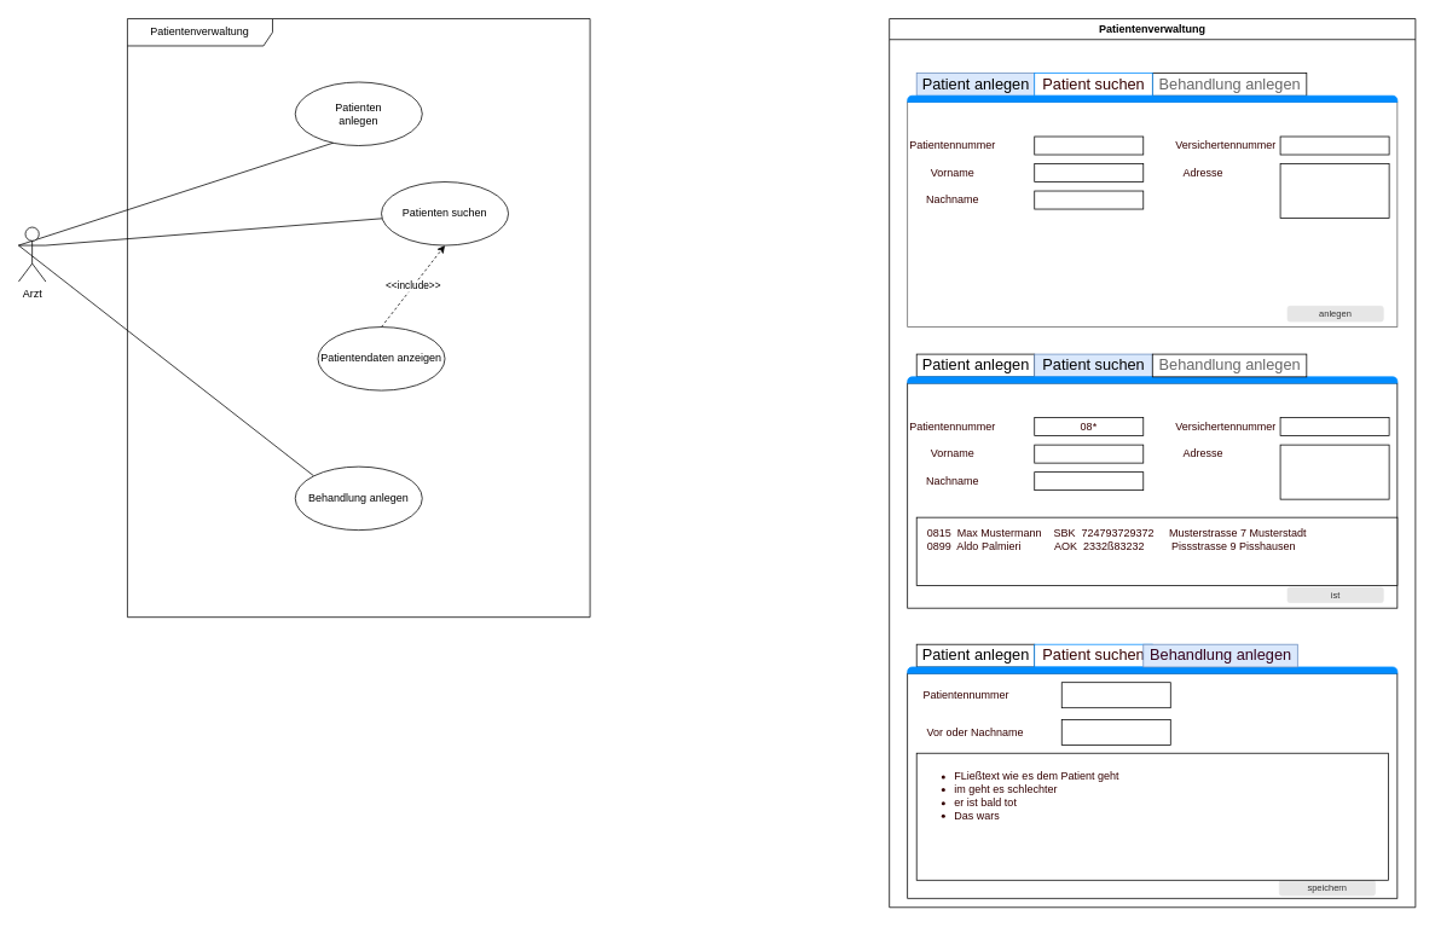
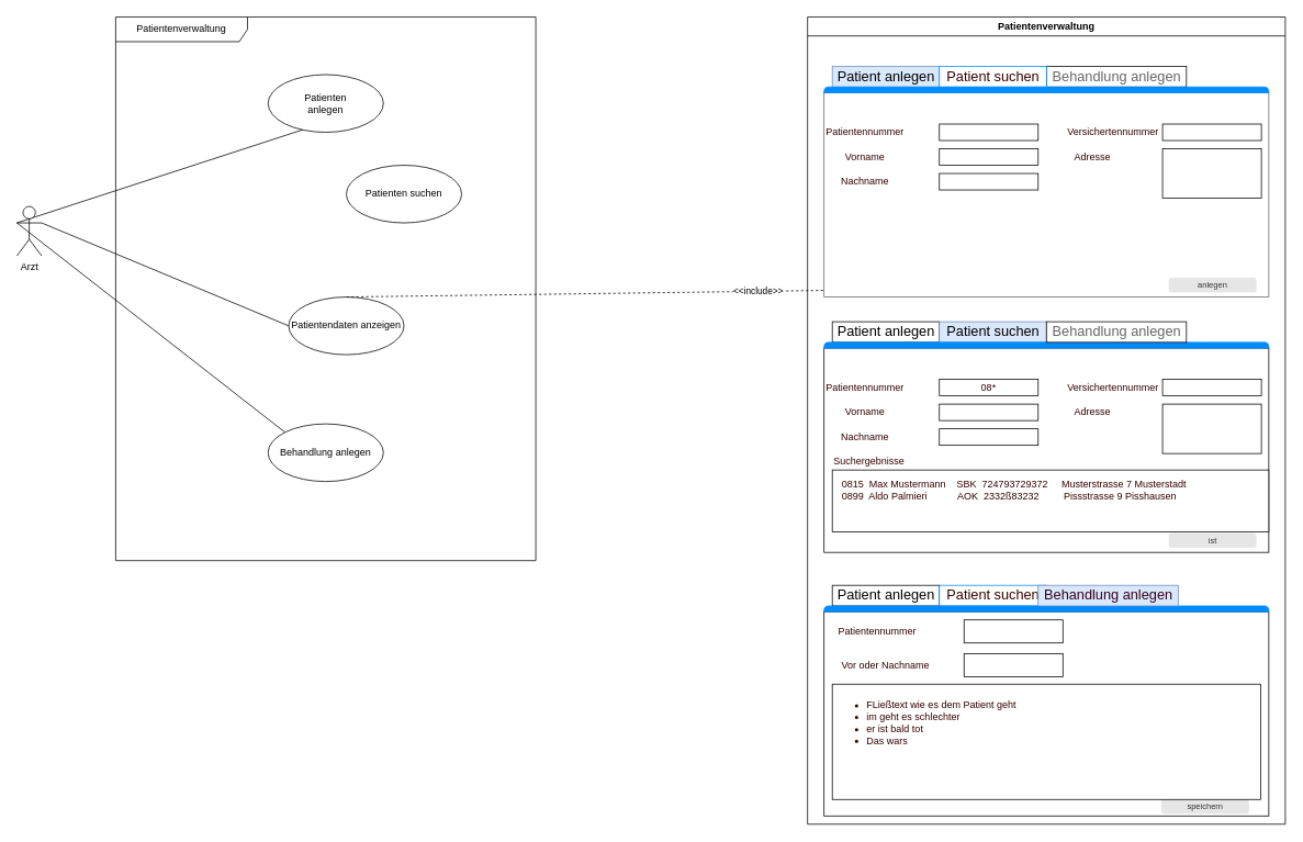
- <mxCell id="5" style="edgeStyle=none;rounded=0;orthogonalLoop=1;jettySize=auto;html=1;exitX=1;exitY=0.333;exitDx=0;exitDy=0;exitPerimeter=0;endArrow=none;endFill=0;" edge="1" parent="1" source="6" target="10"><mxGeometry relative="1" as="geometry" /></mxCell>
+ <mxCell id="5" style="edgeStyle=none;rounded=0;orthogonalLoop=1;jettySize=auto;html=1;exitX=1;exitY=0.333;exitDx=0;exitDy=0;exitPerimeter=0;entryX=0;entryY=0.5;entryDx=0;entryDy=0;endArrow=none;endFill=0;" edge="1" parent="1" source="6" target="8"><mxGeometry relative="1" as="geometry" /></mxCell>
- <mxCell id="9" value="&amp;lt;&amp;lt;include&amp;gt;&amp;gt;" style="edgeStyle=none;rounded=0;orthogonalLoop=1;jettySize=auto;html=1;exitX=0.5;exitY=0;exitDx=0;exitDy=0;endArrow=classic;endFill=1;dashed=1;entryX=0.5;entryY=1;entryDx=0;entryDy=0;" parent="1" source="8" target="10" edge="1"><mxGeometry relative="1" as="geometry"><mxPoint x="720" y="320" as="targetPoint" /></mxGeometry></mxCell>
+ <mxCell id="9" value="&amp;lt;&amp;lt;include&amp;gt;&amp;gt;" style="edgeStyle=none;rounded=0;orthogonalLoop=1;jettySize=auto;html=1;exitX=0.5;exitY=0;exitDx=0;exitDy=0;endArrow=classic;endFill=1;dashed=1;" parent="1" source="8" target="37" edge="1"><mxGeometry relative="1" as="geometry"><mxPoint x="720" y="320" as="targetPoint" /></mxGeometry></mxCell>
+ <mxCell id="53" value="Suchergebnisse" style="text;html=1;strokeColor=none;fillColor=none;align=center;verticalAlign=middle;whiteSpace=wrap;rounded=0;fontColor=#330000;" parent="38" vertex="1"><mxGeometry x="10" y="160" width="90" height="20" as="geometry" /></mxCell>
